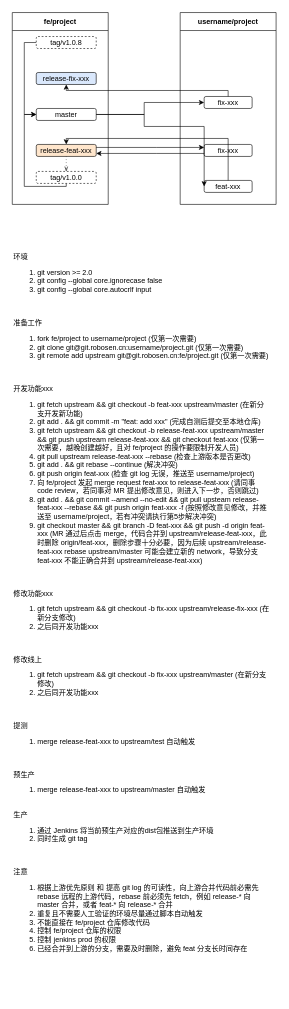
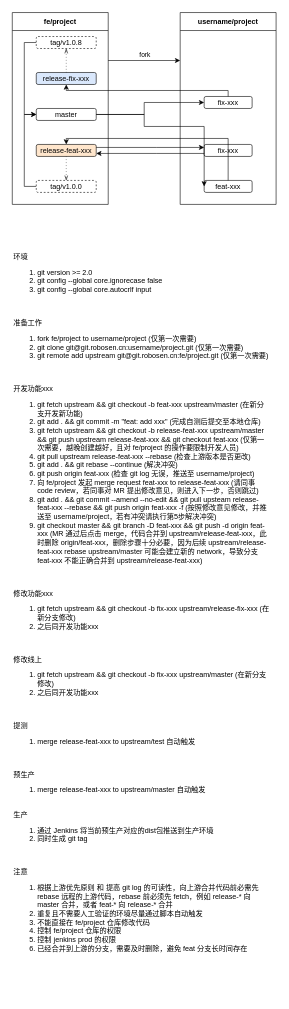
+ <mxCell id="10" style="edgeStyle=orthogonalEdgeStyle;rounded=0;orthogonalLoop=1;jettySize=auto;html=1;entryX=0.5;entryY=1;entryDx=0;entryDy=0;dashed=1;dashPattern=1 4;endArrow=openThin;endFill=0;" parent="4" source="11" target="13" edge="1"><mxGeometry relative="1" as="geometry" /></mxCell>
+ <mxCell id="2" style="edgeStyle=orthogonalEdgeStyle;rounded=0;orthogonalLoop=1;jettySize=auto;html=1;exitX=1;exitY=0.25;exitDx=0;exitDy=0;entryX=0;entryY=0.25;entryDx=0;entryDy=0;" parent="1" source="4" target="14" edge="1"><mxGeometry relative="1" as="geometry" /></mxCell>
+ <mxCell id="3" value="fork" style="edgeLabel;html=1;align=center;verticalAlign=middle;resizable=0;points=[];" parent="2" vertex="1" connectable="0"><mxGeometry x="0.174" y="1" relative="1" as="geometry"><mxPoint x="-10" y="-9" as="offset" /></mxGeometry></mxCell>
- <mxCell id="9" value="tag/v1.0.0" style="rounded=1;whiteSpace=wrap;html=1;dashed=1;" parent="4" vertex="1"><mxGeometry x="40" y="265" width="100" height="20" as="geometry" /></mxCell>
+ <mxCell id="9" value="tag/v1.0.0" style="rounded=1;whiteSpace=wrap;html=1;dashed=1;" parent="4" vertex="1"><mxGeometry x="40" y="280" width="100" height="20" as="geometry" /></mxCell>
